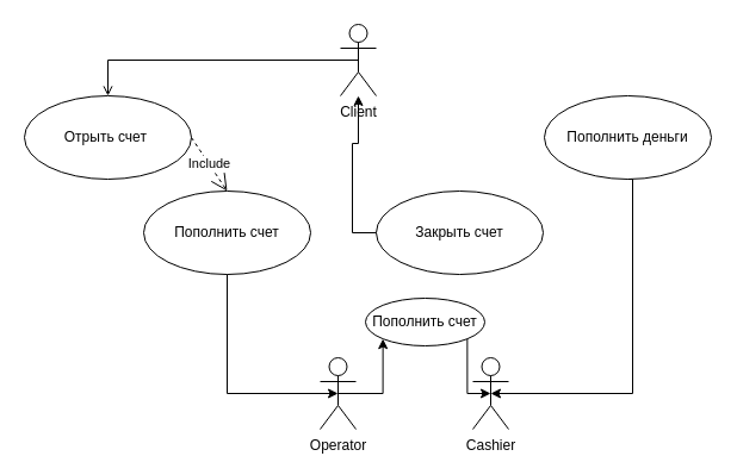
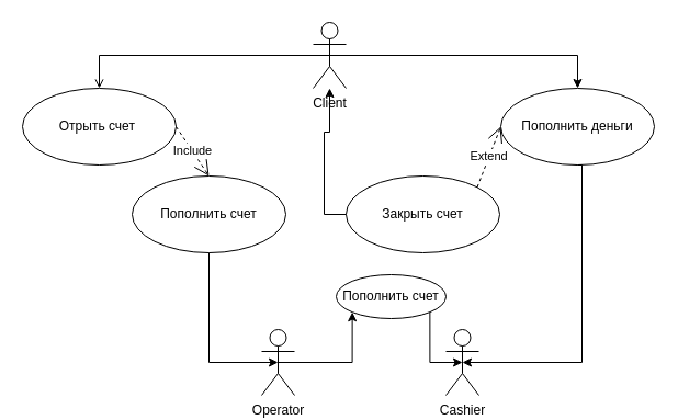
+ <mxCell id="10" value="" style="endArrow=classic;html=1;rounded=0;exitX=0.5;exitY=0.5;exitDx=0;exitDy=0;exitPerimeter=0;entryX=0.5;entryY=0;entryDx=0;entryDy=0;" edge="1" parent="1" source="5" target="6"><mxGeometry width="50" height="50" relative="1" as="geometry"><mxPoint x="270" y="270" as="sourcePoint" /><mxPoint x="320" y="220" as="targetPoint" /><Array as="points"><mxPoint x="526" y="50" /></Array></mxGeometry></mxCell>
+ <mxCell id="13" value="Extend" style="endArrow=open;endSize=12;dashed=1;html=1;rounded=0;exitX=1;exitY=0;exitDx=0;exitDy=0;entryX=0;entryY=0.5;entryDx=0;entryDy=0;" edge="1" parent="1" source="9" target="6"><mxGeometry width="160" relative="1" as="geometry"><mxPoint x="185" y="250" as="sourcePoint" /><mxPoint x="345" y="250" as="targetPoint" /></mxGeometry></mxCell>
- <mxCell id="3" value="Operator" style="shape=umlActor;verticalLabelPosition=bottom;verticalAlign=top;html=1;outlineConnect=0;" parent="1" vertex="1"><mxGeometry x="268" y="300" width="30" height="60" as="geometry" /></mxCell>
+ <mxCell id="3" value="Operator" style="shape=umlActor;verticalLabelPosition=bottom;verticalAlign=top;html=1;outlineConnect=0;" parent="1" vertex="1"><mxGeometry x="238" y="300" width="30" height="60" as="geometry" /></mxCell>
- <mxCell id="4" value="Cashier" style="shape=umlActor;verticalLabelPosition=bottom;verticalAlign=top;html=1;outlineConnect=0;" parent="1" vertex="1"><mxGeometry x="396" y="300" width="30" height="60" as="geometry" /></mxCell>
+ <mxCell id="4" value="Cashier" style="shape=umlActor;verticalLabelPosition=bottom;verticalAlign=top;html=1;outlineConnect=0;" parent="1" vertex="1"><mxGeometry x="406" y="300" width="30" height="60" as="geometry" /></mxCell>
